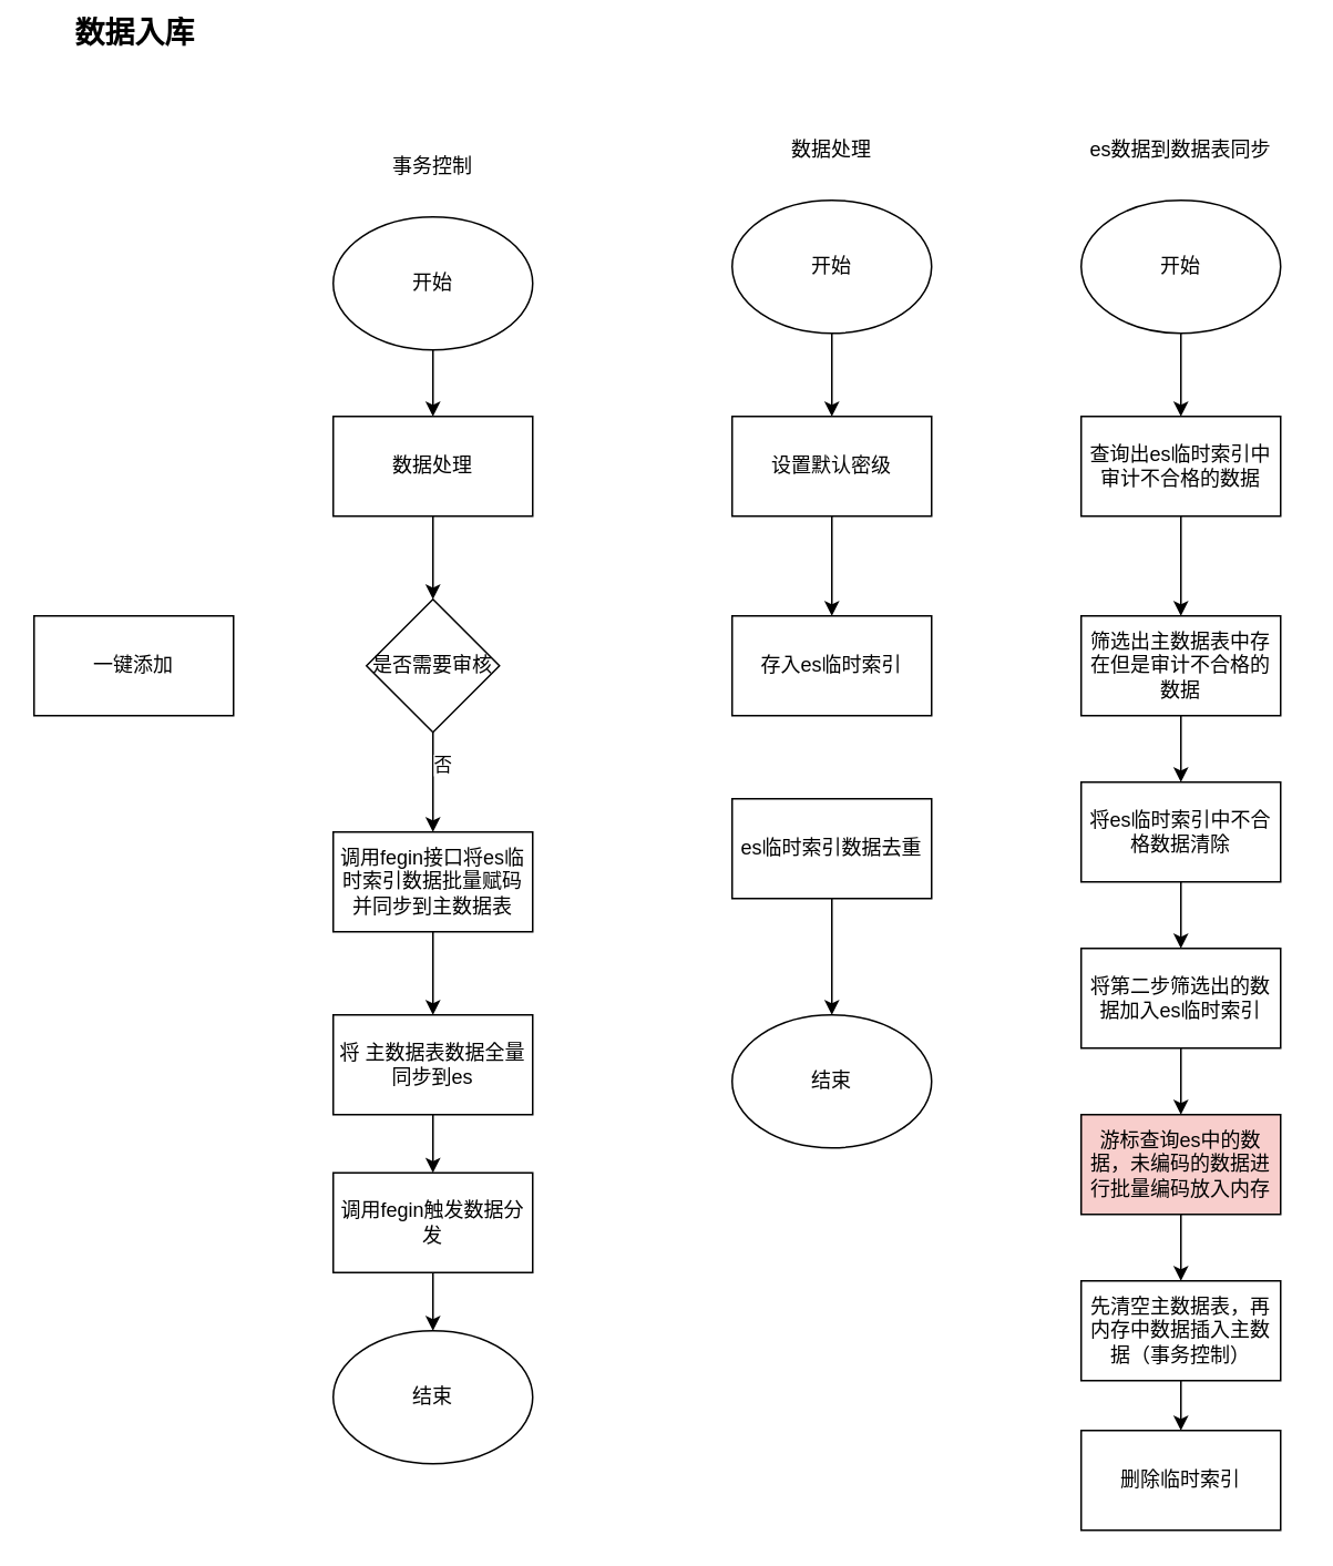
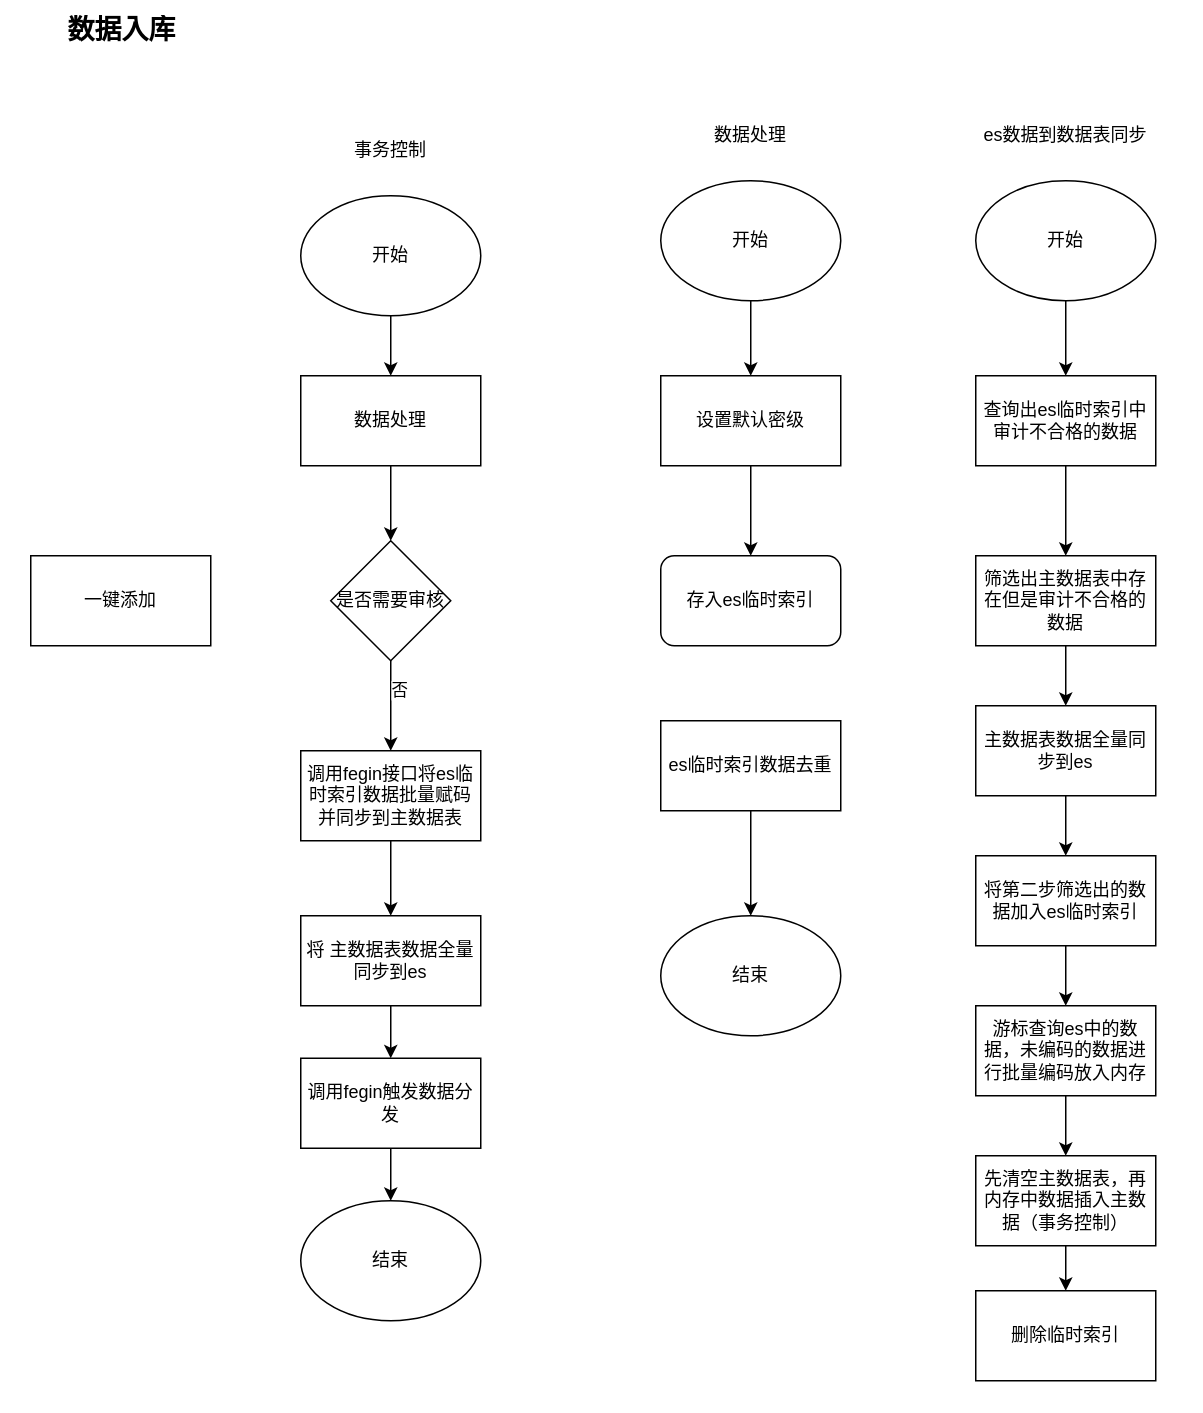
- <mxCell id="16" value="存入es临时索引" style="rounded=0;whiteSpace=wrap;html=1;" vertex="1" parent="1"><mxGeometry x="440" y="370" width="120" height="60" as="geometry" /></mxCell>
+ <mxCell id="16" value="存入es临时索引" style="whiteSpace=wrap;html=1;rounded=1;" vertex="1" parent="1"><mxGeometry x="440" y="370" width="120" height="60" as="geometry" /></mxCell>
- <mxCell id="35" value="将es临时索引中不合格数据清除" style="rounded=0;whiteSpace=wrap;html=1;" vertex="1" parent="1"><mxGeometry x="650" y="470" width="120" height="60" as="geometry" /></mxCell>
+ <mxCell id="35" value="主数据表数据全量同步到es" style="rounded=0;whiteSpace=wrap;html=1;" vertex="1" parent="1"><mxGeometry x="650" y="470" width="120" height="60" as="geometry" /></mxCell>
- <mxCell id="41" value="游标查询es中的数据，未编码的数据进行批量编码放入内存" style="rounded=0;whiteSpace=wrap;html=1;fillColor=#f8cecc;" vertex="1" parent="1"><mxGeometry x="650" y="670" width="120" height="60" as="geometry" /></mxCell>
+ <mxCell id="41" value="游标查询es中的数据，未编码的数据进行批量编码放入内存" style="rounded=0;whiteSpace=wrap;html=1;" vertex="1" parent="1"><mxGeometry x="650" y="670" width="120" height="60" as="geometry" /></mxCell>
